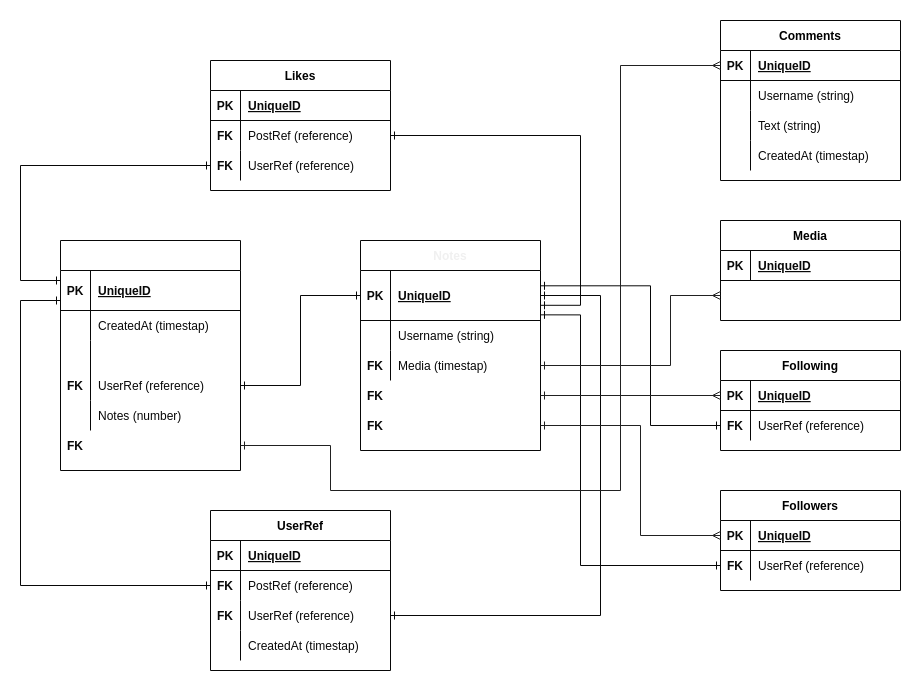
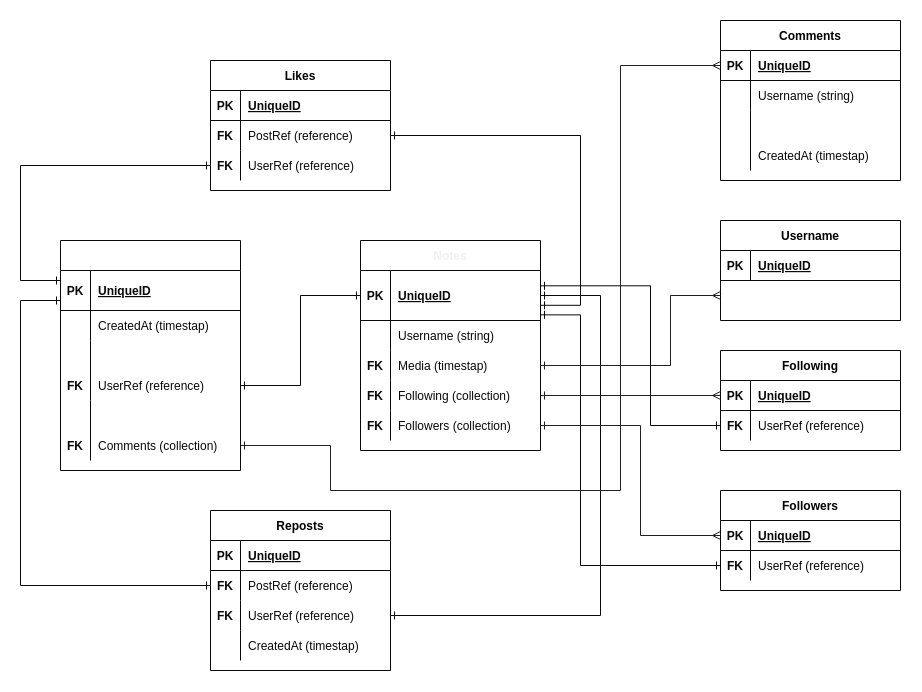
- <mxCell id="73" value="Text (string)" style="shape=partialRectangle;connectable=0;fillColor=none;top=0;left=0;bottom=0;right=0;align=left;spacingLeft=6;overflow=hidden;strokeColor=#080808;fontSize=12;fontColor=#080808;" parent="71" vertex="1"><mxGeometry x="30" width="150" height="30" as="geometry" /></mxCell>
- <mxCell id="77" value="Media" style="shape=table;startSize=30;container=1;collapsible=1;childLayout=tableLayout;fixedRows=1;rowLines=0;fontStyle=1;align=center;resizeLast=1;strokeColor=#080808;fontSize=12;" parent="1" vertex="1"><mxGeometry x="720" y="220" width="180" height="100" as="geometry" /></mxCell>
+ <mxCell id="77" value="Username" style="shape=table;startSize=30;container=1;collapsible=1;childLayout=tableLayout;fixedRows=1;rowLines=0;fontStyle=1;align=center;resizeLast=1;strokeColor=#080808;fontSize=12;" parent="1" vertex="1"><mxGeometry x="720" y="220" width="180" height="100" as="geometry" /></mxCell>
+ <mxCell id="32" value="Following (collection)" style="shape=partialRectangle;connectable=0;fillColor=none;top=0;left=0;bottom=0;right=0;align=left;spacingLeft=6;overflow=hidden;strokeColor=#080808;fontSize=12;fontColor=#080808;" parent="30" vertex="1"><mxGeometry x="30" width="150" height="30" as="geometry" /></mxCell>
- <mxCell id="16" value="Notes (number)" style="shape=partialRectangle;connectable=0;fillColor=none;top=0;left=0;bottom=0;right=0;align=left;spacingLeft=6;overflow=hidden;strokeColor=#080808;fontSize=12;fontColor=#080808;" parent="14" vertex="1"><mxGeometry x="30" width="150" height="30" as="geometry" /></mxCell>
+ <mxCell id="35" value="Followers (collection)" style="shape=partialRectangle;connectable=0;fillColor=none;top=0;left=0;bottom=0;right=0;align=left;spacingLeft=6;overflow=hidden;strokeColor=#080808;fontSize=12;fontColor=#080808;" parent="33" vertex="1"><mxGeometry x="30" width="150" height="30" as="geometry" /></mxCell>
+ <mxCell id="19" value="Comments (collection)" style="shape=partialRectangle;connectable=0;fillColor=none;top=0;left=0;bottom=0;right=0;align=left;spacingLeft=6;overflow=hidden;strokeColor=#080808;fontSize=12;fontColor=#080808;" parent="17" vertex="1"><mxGeometry x="30" width="150" height="30" as="geometry" /></mxCell>
- <mxCell id="46" value="UserRef" style="shape=table;startSize=30;container=1;collapsible=1;childLayout=tableLayout;fixedRows=1;rowLines=0;fontStyle=1;align=center;resizeLast=1;strokeColor=#080808;fontSize=12;" parent="1" vertex="1"><mxGeometry x="210" y="510" width="180" height="160" as="geometry" /></mxCell>
+ <mxCell id="46" value="Reposts" style="shape=table;startSize=30;container=1;collapsible=1;childLayout=tableLayout;fixedRows=1;rowLines=0;fontStyle=1;align=center;resizeLast=1;strokeColor=#080808;fontSize=12;" parent="1" vertex="1"><mxGeometry x="210" y="510" width="180" height="160" as="geometry" /></mxCell>
